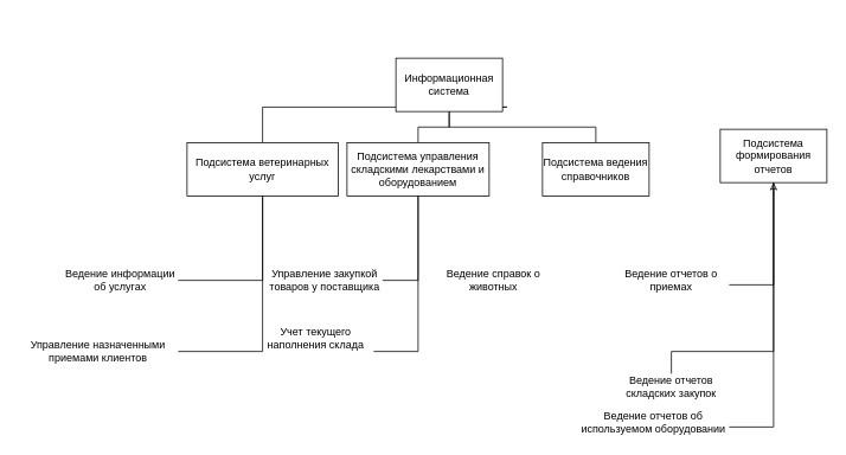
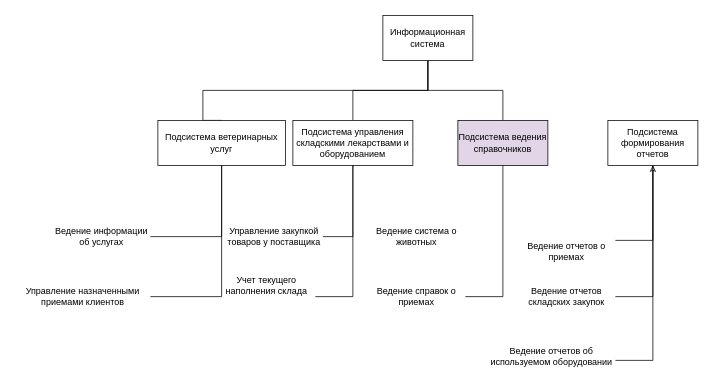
- <mxCell id="5" value="Информационная система" style="rounded=0;whiteSpace=wrap;html=1;" vertex="1" parent="1"><mxGeometry x="445" y="65" width="120" height="60" as="geometry" /></mxCell>
+ <mxCell id="5" value="Информационная система" style="rounded=0;whiteSpace=wrap;html=1;" vertex="1" parent="1"><mxGeometry x="510" y="20" width="120" height="60" as="geometry" /></mxCell>
- <mxCell id="8" value="Подсистема формирования отчетов" style="rounded=0;whiteSpace=wrap;html=1;" vertex="1" parent="1"><mxGeometry x="810" y="145" width="120" height="60" as="geometry" /></mxCell>
+ <mxCell id="8" value="Подсистема формирования отчетов" style="rounded=0;whiteSpace=wrap;html=1;" vertex="1" parent="1"><mxGeometry x="810" y="160" width="120" height="60" as="geometry" /></mxCell>
- <mxCell id="9" value="Подсистема ведения справочников" style="rounded=0;whiteSpace=wrap;html=1;" vertex="1" parent="1"><mxGeometry x="610" y="160" width="120" height="60" as="geometry" /></mxCell>
+ <mxCell id="9" value="Подсистема ведения справочников" style="rounded=0;whiteSpace=wrap;html=1;fillColor=#e1d5e7;" vertex="1" parent="1"><mxGeometry x="610" y="160" width="120" height="60" as="geometry" /></mxCell>
- <mxCell id="18" value="Ведение справок о животных" style="text;html=1;strokeColor=none;fillColor=none;align=center;verticalAlign=middle;whiteSpace=wrap;rounded=0;" vertex="1" parent="1"><mxGeometry x="490" y="300" width="130" height="30" as="geometry" /></mxCell>
+ <mxCell id="18" value="Ведение система о животных" style="text;html=1;strokeColor=none;fillColor=none;align=center;verticalAlign=middle;whiteSpace=wrap;rounded=0;" vertex="1" parent="1"><mxGeometry x="490" y="300" width="130" height="30" as="geometry" /></mxCell>
- <mxCell id="22" value="Ведение отчетов о приемах" style="text;html=1;strokeColor=none;fillColor=none;align=center;verticalAlign=middle;whiteSpace=wrap;rounded=0;" vertex="1" parent="1"><mxGeometry x="690" y="300" width="130" height="30" as="geometry" /></mxCell>
+ <mxCell id="22" value="Ведение отчетов о приемах" style="text;html=1;strokeColor=none;fillColor=none;align=center;verticalAlign=middle;whiteSpace=wrap;rounded=0;" vertex="1" parent="1"><mxGeometry x="690" y="320" width="130" height="30" as="geometry" /></mxCell>
+ <mxCell id="19" style="edgeStyle=orthogonalEdgeStyle;rounded=0;html=1;endArrow=none;endFill=0;" edge="1" parent="1" source="20" target="9"><mxGeometry relative="1" as="geometry"><Array as="points"><mxPoint x="670" y="395" /></Array></mxGeometry></mxCell>
+ <mxCell id="20" value="Ведение справок о приемах" style="text;html=1;strokeColor=none;fillColor=none;align=center;verticalAlign=middle;whiteSpace=wrap;rounded=0;" vertex="1" parent="1"><mxGeometry x="490" y="380" width="130" height="30" as="geometry" /></mxCell>
- <mxCell id="24" value="Ведение отчетов складских закупок" style="text;html=1;strokeColor=none;fillColor=none;align=center;verticalAlign=middle;whiteSpace=wrap;rounded=0;" vertex="1" parent="1"><mxGeometry x="690" y="420" width="130" height="30" as="geometry" /></mxCell>
+ <mxCell id="24" value="Ведение отчетов складских закупок" style="text;html=1;strokeColor=none;fillColor=none;align=center;verticalAlign=middle;whiteSpace=wrap;rounded=0;" vertex="1" parent="1"><mxGeometry x="690" y="380" width="130" height="30" as="geometry" /></mxCell>
